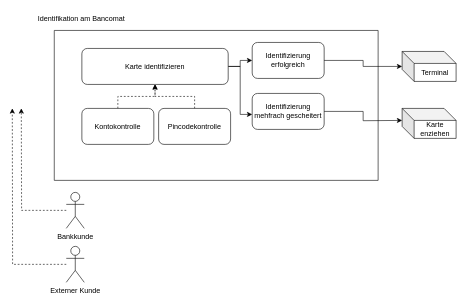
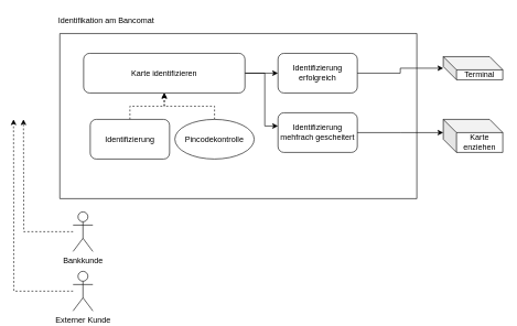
- <mxCell id="14" value="Identifikation am Bancomat" style="text;html=1;align=center;verticalAlign=middle;resizable=0;points=[];autosize=1;strokeColor=none;fillColor=none;" vertex="1" parent="1"><mxGeometry x="55" y="20" width="160" height="20" as="geometry" /></mxCell>
+ <mxCell id="14" value="Identifikation am Bancomat" style="text;html=1;align=center;verticalAlign=middle;resizable=0;points=[];autosize=1;strokeColor=none;fillColor=none;" vertex="1" parent="1"><mxGeometry x="80" y="20" width="160" height="20" as="geometry" /></mxCell>
- <mxCell id="10" value="Identifizierung erfolgreich" style="rounded=1;whiteSpace=wrap;html=1;" vertex="1" parent="2"><mxGeometry x="330" y="20" width="120" height="60" as="geometry" /></mxCell>
+ <mxCell id="10" value="Identifizierung erfolgreich" style="rounded=1;whiteSpace=wrap;html=1;" vertex="1" parent="2"><mxGeometry x="330" y="30" width="120" height="60" as="geometry" /></mxCell>
- <mxCell id="5" value="Karte identifizieren" style="rounded=1;whiteSpace=wrap;html=1;" vertex="1" parent="2"><mxGeometry x="46" y="30" width="244" height="60" as="geometry" /></mxCell>
+ <mxCell id="5" value="Karte identifizieren" style="rounded=1;whiteSpace=wrap;html=1;" vertex="1" parent="2"><mxGeometry x="36" y="30" width="244" height="60" as="geometry" /></mxCell>
- <mxCell id="15" value="Terminal" style="shape=cube;whiteSpace=wrap;html=1;boundedLbl=1;backgroundOutline=1;darkOpacity=0.05;darkOpacity2=0.1;" vertex="1" parent="1"><mxGeometry x="670" y="85" width="90" height="50" as="geometry" /></mxCell>
+ <mxCell id="15" value="Terminal" style="shape=cube;whiteSpace=wrap;html=1;boundedLbl=1;backgroundOutline=1;darkOpacity=0.05;darkOpacity2=0.1;" vertex="1" parent="1"><mxGeometry x="670" y="85" width="90" height="35" as="geometry" /></mxCell>
- <mxCell id="11" value="Identifizierung mehfrach gescheitert" style="rounded=1;whiteSpace=wrap;html=1;" vertex="1" parent="2"><mxGeometry x="330" y="105" width="120" height="60" as="geometry" /></mxCell>
+ <mxCell id="11" value="Identifizierung mehfrach gescheitert" style="rounded=1;whiteSpace=wrap;html=1;" vertex="1" parent="2"><mxGeometry x="330" y="120" width="120" height="60" as="geometry" /></mxCell>
- <mxCell id="7" value="Kontokontrolle" style="rounded=1;whiteSpace=wrap;html=1;" vertex="1" parent="2"><mxGeometry x="46" y="130" width="120" height="60" as="geometry" /></mxCell>
+ <mxCell id="7" value="Identifizierung" style="rounded=1;whiteSpace=wrap;html=1;" vertex="1" parent="2"><mxGeometry x="46" y="130" width="120" height="60" as="geometry" /></mxCell>
- <mxCell id="9" value="Pincodekontrolle" style="rounded=1;whiteSpace=wrap;html=1;" vertex="1" parent="2"><mxGeometry x="174" y="130" width="120" height="60" as="geometry" /></mxCell>
+ <mxCell id="9" value="Pincodekontrolle" style="ellipse;whiteSpace=wrap;html=1;" vertex="1" parent="2"><mxGeometry x="174" y="130" width="120" height="60" as="geometry" /></mxCell>
